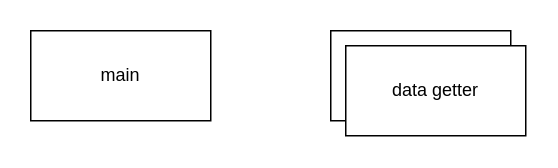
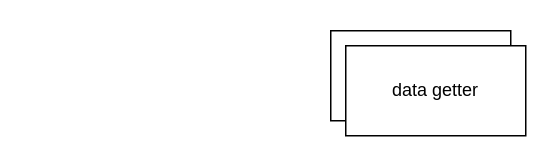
- <mxCell id="2" value="main" style="rounded=0;whiteSpace=wrap;html=1;" vertex="1" parent="1"><mxGeometry x="20" y="20" width="120" height="60" as="geometry" /></mxCell>
